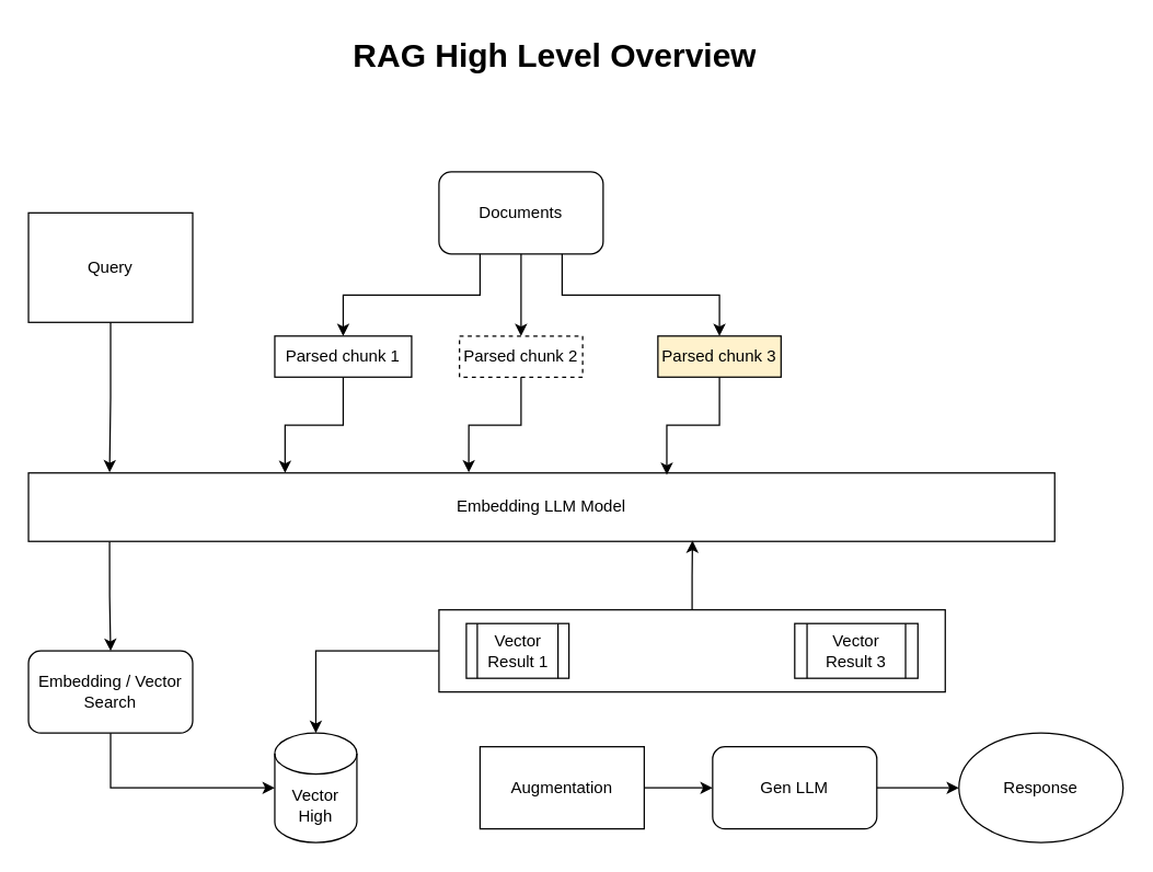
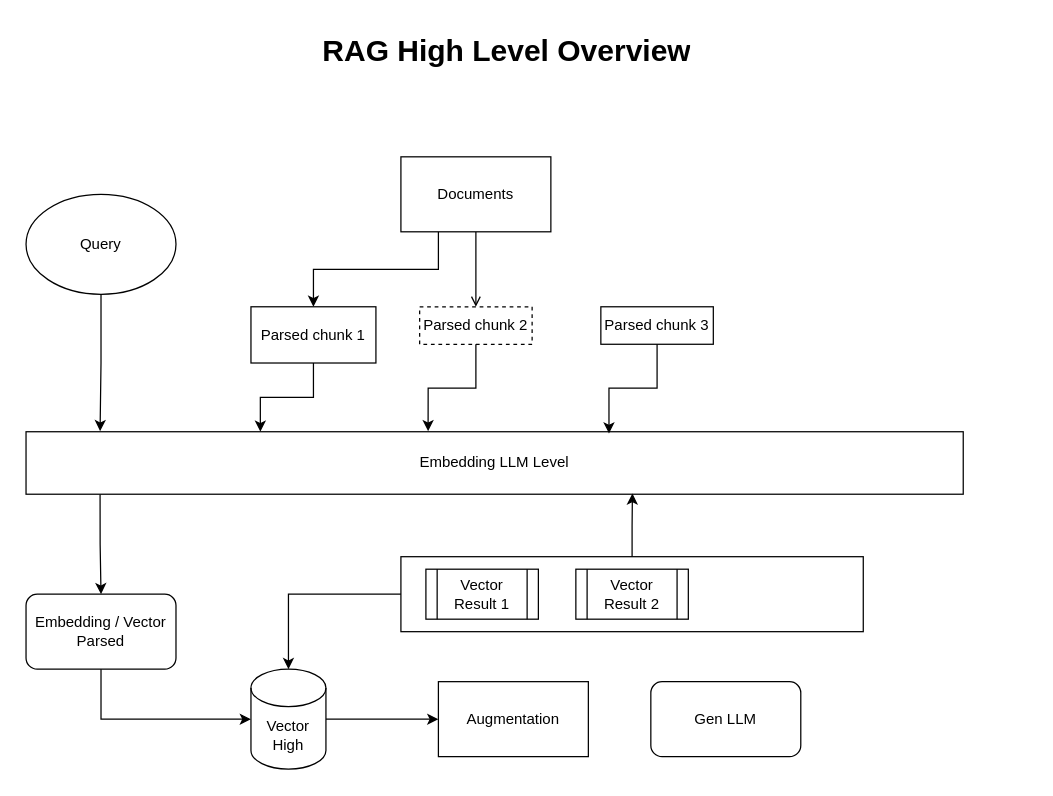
- <mxCell id="5" value="Documents" style="rounded=1;whiteSpace=wrap;html=1;" vertex="1" parent="1"><mxGeometry x="320" y="125" width="120" height="60" as="geometry" /></mxCell>
+ <mxCell id="5" value="Documents" style="whiteSpace=wrap;html=1;rounded=0;" vertex="1" parent="1"><mxGeometry x="320" y="125" width="120" height="60" as="geometry" /></mxCell>
- <mxCell id="10" value="Query" style="whiteSpace=wrap;html=1;rounded=0;" vertex="1" parent="1"><mxGeometry x="20" y="155" width="120" height="80" as="geometry" /></mxCell>
+ <mxCell id="10" value="Query" style="ellipse;whiteSpace=wrap;html=1;" vertex="1" parent="1"><mxGeometry x="20" y="155" width="120" height="80" as="geometry" /></mxCell>
- <mxCell id="4" style="edgeStyle=orthogonalEdgeStyle;rounded=0;orthogonalLoop=1;jettySize=auto;html=1;exitX=0.75;exitY=1;exitDx=0;exitDy=0;" edge="1" parent="1" source="5" target="9"><mxGeometry relative="1" as="geometry" /></mxCell>
- <mxCell id="2" style="edgeStyle=orthogonalEdgeStyle;rounded=0;orthogonalLoop=1;jettySize=auto;html=1;exitX=0.5;exitY=1;exitDx=0;exitDy=0;entryX=0.5;entryY=0;entryDx=0;entryDy=0;" edge="1" parent="1" source="5" target="8"><mxGeometry relative="1" as="geometry" /></mxCell>
+ <mxCell id="2" style="edgeStyle=orthogonalEdgeStyle;rounded=0;orthogonalLoop=1;jettySize=auto;html=1;exitX=0.5;exitY=1;exitDx=0;exitDy=0;entryX=0.5;entryY=0;entryDx=0;entryDy=0;endArrow=open;" edge="1" parent="1" source="5" target="8"><mxGeometry relative="1" as="geometry" /></mxCell>
- <mxCell id="7" value="Parsed chunk 1" style="rounded=0;whiteSpace=wrap;html=1;" vertex="1" parent="1"><mxGeometry x="200" y="245" width="100" height="30" as="geometry" /></mxCell>
+ <mxCell id="7" value="Parsed chunk 1" style="rounded=0;whiteSpace=wrap;html=1;" vertex="1" parent="1"><mxGeometry x="200" y="245" width="100" height="45" as="geometry" /></mxCell>
- <mxCell id="9" value="Parsed chunk 3" style="rounded=0;whiteSpace=wrap;html=1;fillColor=#fff2cc;" vertex="1" parent="1"><mxGeometry x="480" y="245" width="90" height="30" as="geometry" /></mxCell>
+ <mxCell id="9" value="Parsed chunk 3" style="rounded=0;whiteSpace=wrap;html=1;" vertex="1" parent="1"><mxGeometry x="480" y="245" width="90" height="30" as="geometry" /></mxCell>
- <mxCell id="27" value="Embedding LLM Model" style="rounded=0;whiteSpace=wrap;html=1;" vertex="1" parent="1"><mxGeometry x="20" y="345" width="750" height="50" as="geometry" /></mxCell>
+ <mxCell id="27" value="Embedding LLM Level" style="rounded=0;whiteSpace=wrap;html=1;" vertex="1" parent="1"><mxGeometry x="20" y="345" width="750" height="50" as="geometry" /></mxCell>
- <mxCell id="13" value="Vector Result 1" style="shape=process;whiteSpace=wrap;html=1;backgroundOutline=1;" vertex="1" parent="1"><mxGeometry x="340" y="455" width="75" height="40" as="geometry" /></mxCell>
+ <mxCell id="13" value="Vector Result 1" style="shape=process;whiteSpace=wrap;html=1;backgroundOutline=1;" vertex="1" parent="1"><mxGeometry x="340" y="455" width="90" height="40" as="geometry" /></mxCell>
+ <mxCell id="12" value="Vector Result 2" style="shape=process;whiteSpace=wrap;html=1;backgroundOutline=1;" vertex="1" parent="1"><mxGeometry x="460" y="455" width="90" height="40" as="geometry" /></mxCell>
- <mxCell id="14" value="Vector Result 3" style="shape=process;whiteSpace=wrap;html=1;backgroundOutline=1;" vertex="1" parent="1"><mxGeometry x="580" y="455" width="90" height="40" as="geometry" /></mxCell>
- <mxCell id="15" value="Embedding / Vector Search" style="rounded=1;whiteSpace=wrap;html=1;" vertex="1" parent="1"><mxGeometry x="20" y="475" width="120" height="60" as="geometry" /></mxCell>
+ <mxCell id="15" value="Embedding / Vector Parsed" style="rounded=1;whiteSpace=wrap;html=1;" vertex="1" parent="1"><mxGeometry x="20" y="475" width="120" height="60" as="geometry" /></mxCell>
+ <mxCell id="18" style="edgeStyle=orthogonalEdgeStyle;rounded=0;orthogonalLoop=1;jettySize=auto;html=1;exitX=1;exitY=0.5;exitDx=0;exitDy=0;exitPerimeter=0;entryX=0;entryY=0.5;entryDx=0;entryDy=0;" edge="1" parent="1" source="19" target="23"><mxGeometry relative="1" as="geometry" /></mxCell>
- <mxCell id="22" style="edgeStyle=orthogonalEdgeStyle;rounded=0;orthogonalLoop=1;jettySize=auto;html=1;exitX=1;exitY=0.5;exitDx=0;exitDy=0;entryX=0;entryY=0.5;entryDx=0;entryDy=0;" edge="1" parent="1" source="23" target="25"><mxGeometry relative="1" as="geometry" /></mxCell>
- <mxCell id="16" style="edgeStyle=orthogonalEdgeStyle;rounded=0;orthogonalLoop=1;jettySize=auto;html=1;exitX=1;exitY=0.5;exitDx=0;exitDy=0;entryX=0;entryY=0.5;entryDx=0;entryDy=0;" edge="1" parent="1" source="25" target="17"><mxGeometry relative="1" as="geometry"><mxPoint x="560" y="575" as="sourcePoint" /></mxGeometry></mxCell>
- <mxCell id="17" value="Response" style="ellipse;whiteSpace=wrap;html=1;" vertex="1" parent="1"><mxGeometry x="700" y="535" width="120" height="80" as="geometry" /></mxCell>
